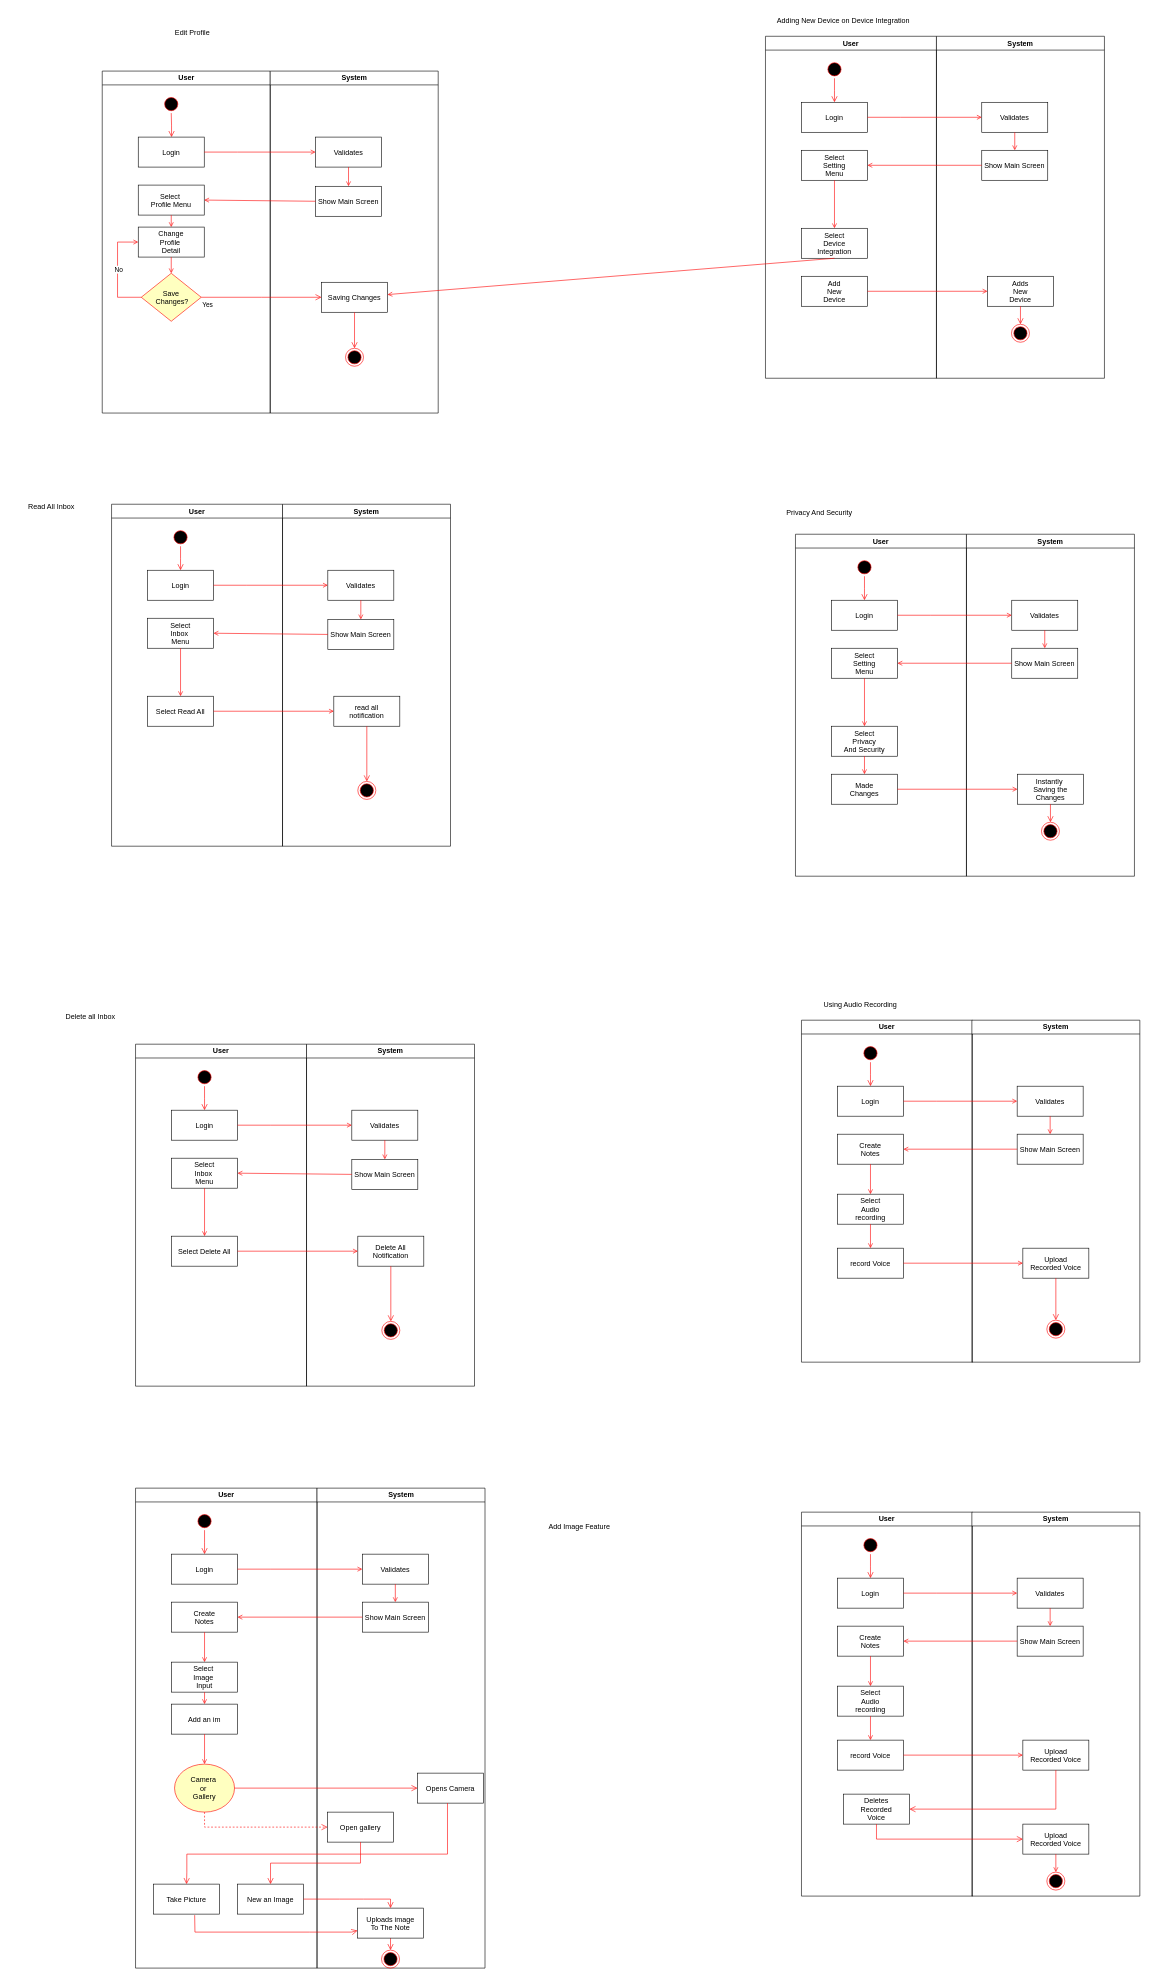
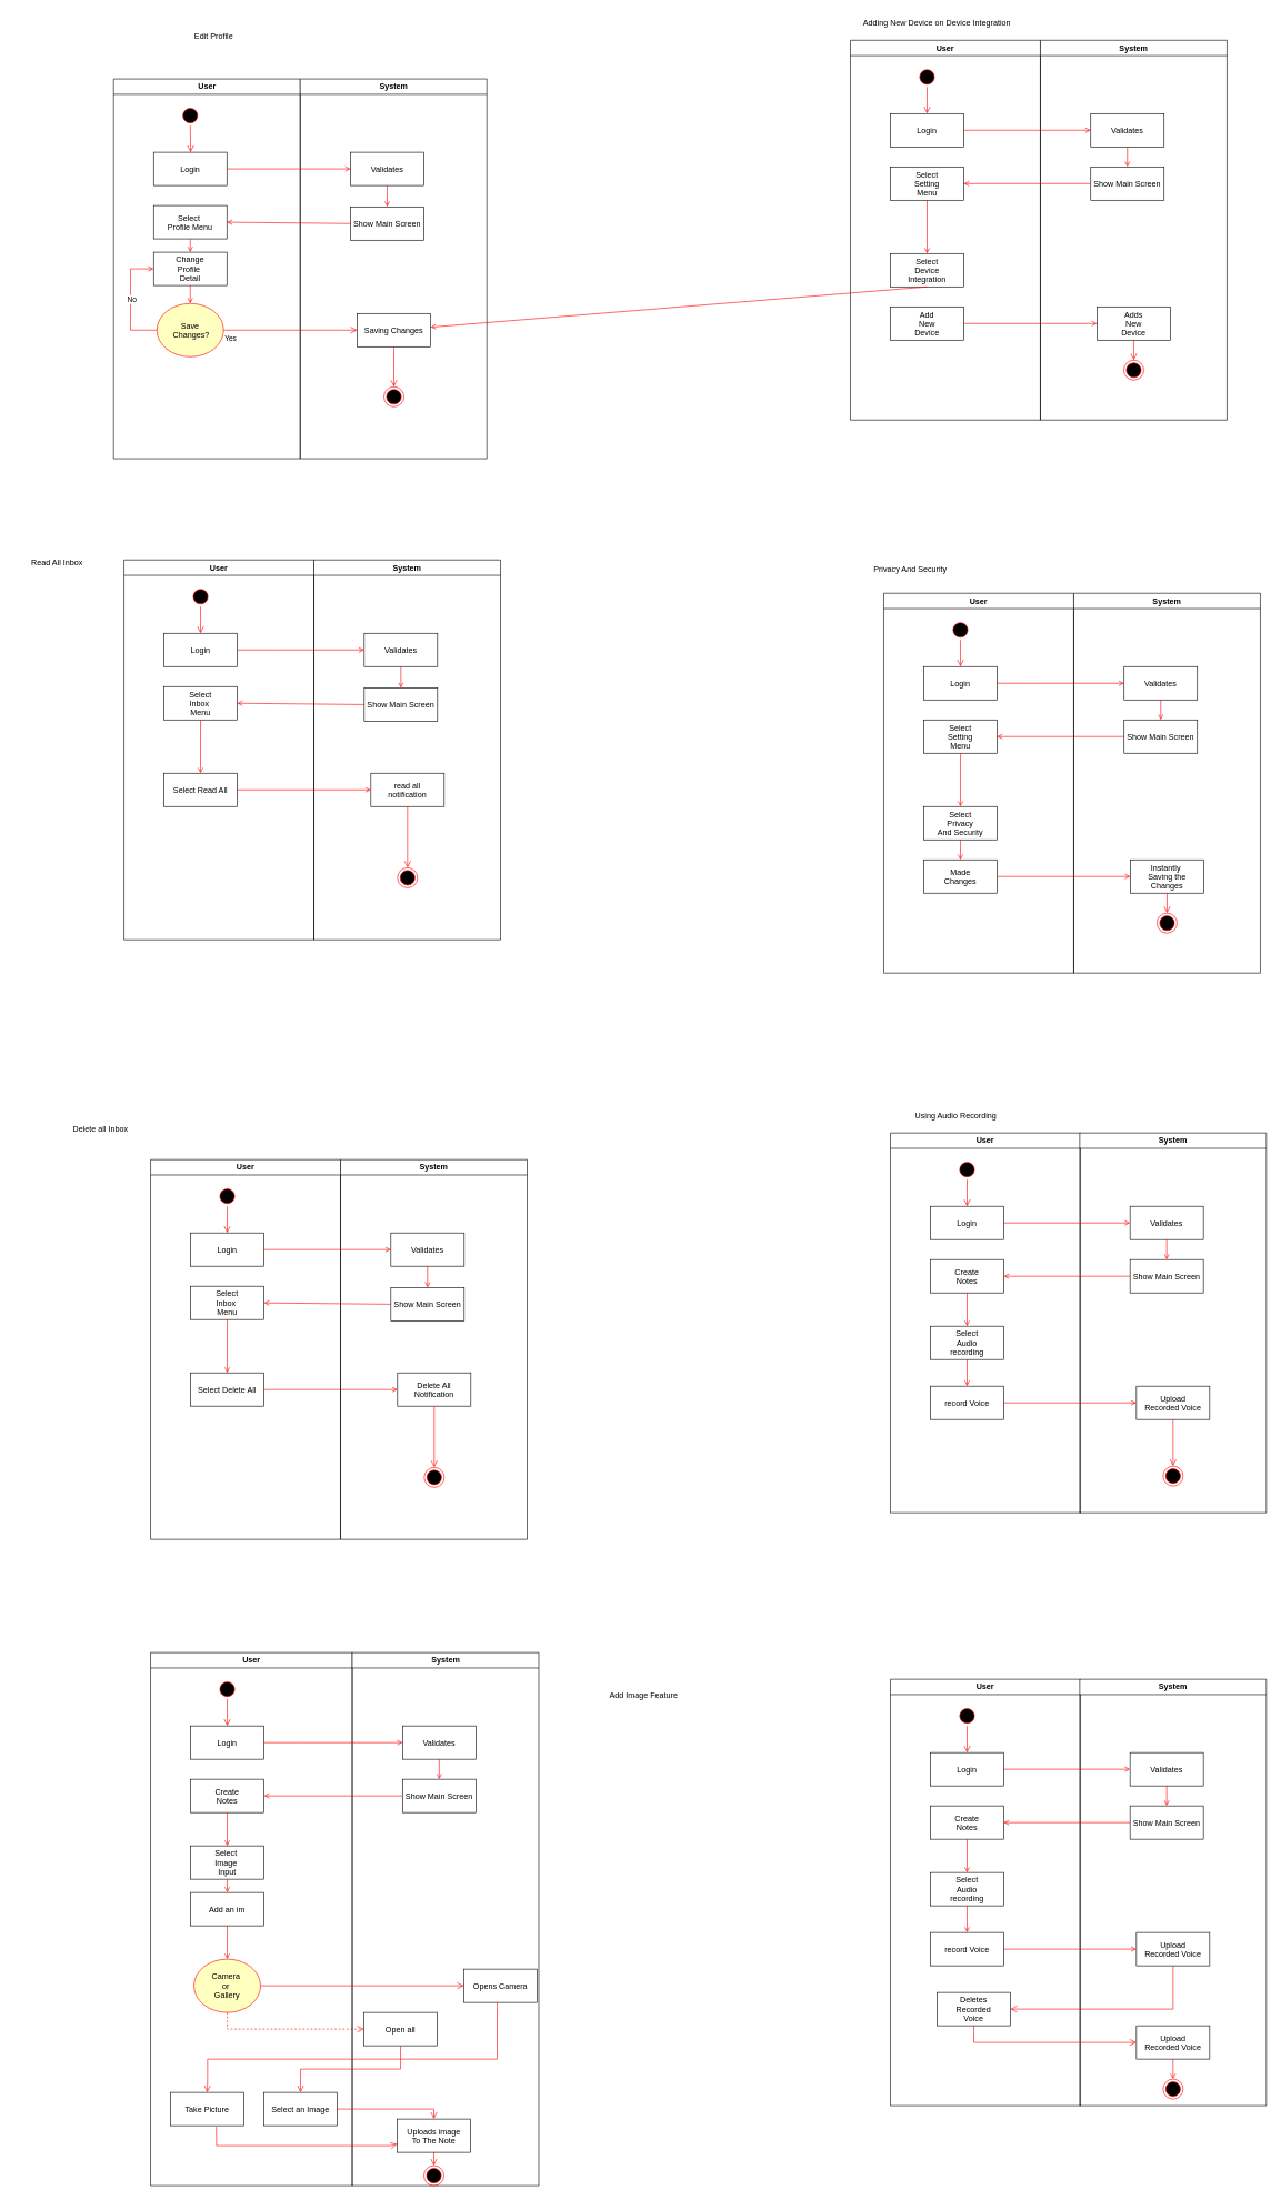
- <mxCell id="8" value="Save&#10; Changes?" style="rhombus;fillColor=#ffffc0;strokeColor=#ff0000;" parent="2" vertex="1"><mxGeometry x="65" y="337" width="100" height="80" as="geometry" /></mxCell>
+ <mxCell id="8" value="Save&#10; Changes?" style="ellipse;fillColor=#ffffc0;strokeColor=#ff0000;" parent="2" vertex="1"><mxGeometry x="65" y="337" width="100" height="80" as="geometry" /></mxCell>
- <mxCell id="164" value="Open gallery" style="" vertex="1" parent="156"><mxGeometry x="17.5" y="540" width="110" height="50" as="geometry" /></mxCell>
+ <mxCell id="164" value="Open all" style="" vertex="1" parent="156"><mxGeometry x="17.5" y="540" width="110" height="50" as="geometry" /></mxCell>
- <mxCell id="155" value="New an Image" style="" vertex="1" parent="143"><mxGeometry x="170" y="660" width="110" height="50" as="geometry" /></mxCell>
+ <mxCell id="155" value="Select an Image" style="" vertex="1" parent="143"><mxGeometry x="170" y="660" width="110" height="50" as="geometry" /></mxCell>
